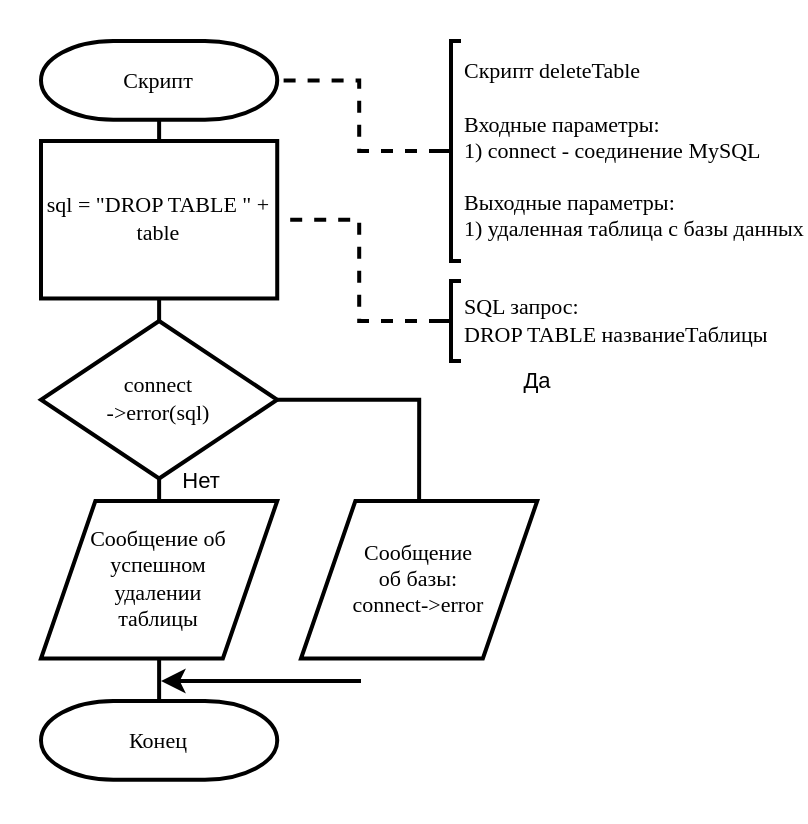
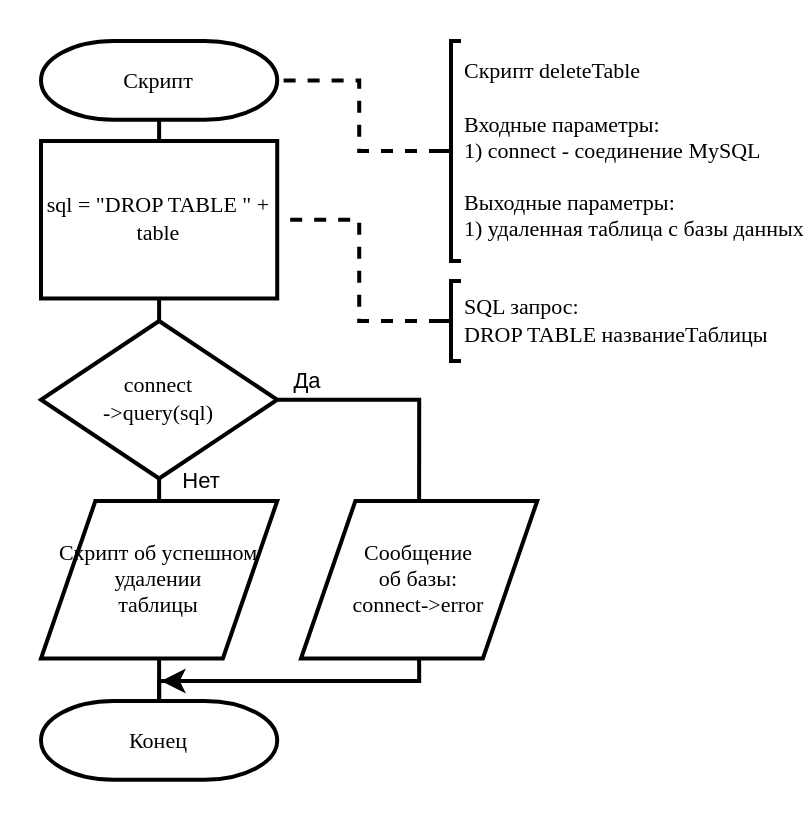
- <mxCell id="15" value="Да" style="text;html=1;align=center;verticalAlign=middle;resizable=0;points=[];autosize=1;fontSize=11;" vertex="1" parent="1"><mxGeometry x="253.11" y="180" width="30" height="20" as="geometry" /></mxCell>
+ <mxCell id="15" value="Да" style="text;html=1;align=center;verticalAlign=middle;resizable=0;points=[];autosize=1;fontSize=11;" vertex="1" parent="1"><mxGeometry x="138.11" y="180" width="30" height="20" as="geometry" /></mxCell>
- <mxCell id="6" value="connect&lt;br style=&quot;font-size: 11px;&quot;&gt;-&amp;gt;error(sql)" style="strokeWidth=2;html=1;shape=mxgraph.flowchart.decision;whiteSpace=wrap;rounded=0;fontFamily=Times New Roman;fontSize=11;" vertex="1" parent="1"><mxGeometry x="20" y="160" width="118.11" height="78.74" as="geometry" /></mxCell>
+ <mxCell id="6" value="connect&lt;br style=&quot;font-size: 11px;&quot;&gt;-&amp;gt;query(sql)" style="strokeWidth=2;html=1;shape=mxgraph.flowchart.decision;whiteSpace=wrap;rounded=0;fontFamily=Times New Roman;fontSize=11;" vertex="1" parent="1"><mxGeometry x="20" y="160" width="118.11" height="78.74" as="geometry" /></mxCell>
- <mxCell id="10" value="Сообщение об успешном&lt;br style=&quot;font-size: 11px;&quot;&gt;удалении&lt;br style=&quot;font-size: 11px;&quot;&gt;таблицы" style="shape=parallelogram;html=1;strokeWidth=2;perimeter=parallelogramPerimeter;whiteSpace=wrap;rounded=0;arcSize=12;size=0.23;fontFamily=Times New Roman;fontSize=11;" vertex="1" parent="1"><mxGeometry x="20" y="250" width="118.11" height="78.74" as="geometry" /></mxCell>
+ <mxCell id="10" value="Скрипт об успешном&lt;br style=&quot;font-size: 11px;&quot;&gt;удалении&lt;br style=&quot;font-size: 11px;&quot;&gt;таблицы" style="shape=parallelogram;html=1;strokeWidth=2;perimeter=parallelogramPerimeter;whiteSpace=wrap;rounded=0;arcSize=12;size=0.23;fontFamily=Times New Roman;fontSize=11;" vertex="1" parent="1"><mxGeometry x="20" y="250" width="118.11" height="78.74" as="geometry" /></mxCell>
+ <mxCell id="11" style="edgeStyle=orthogonalEdgeStyle;rounded=0;orthogonalLoop=1;jettySize=auto;html=1;exitX=0.5;exitY=1;exitDx=0;exitDy=0;entryX=0.5;entryY=0;entryDx=0;entryDy=0;entryPerimeter=0;endArrow=none;endFill=0;strokeWidth=2;fontSize=11;" edge="1" parent="1" source="12" target="13"><mxGeometry relative="1" as="geometry"><Array as="points"><mxPoint x="209" y="340" /><mxPoint x="79" y="340" /></Array></mxGeometry></mxCell>
